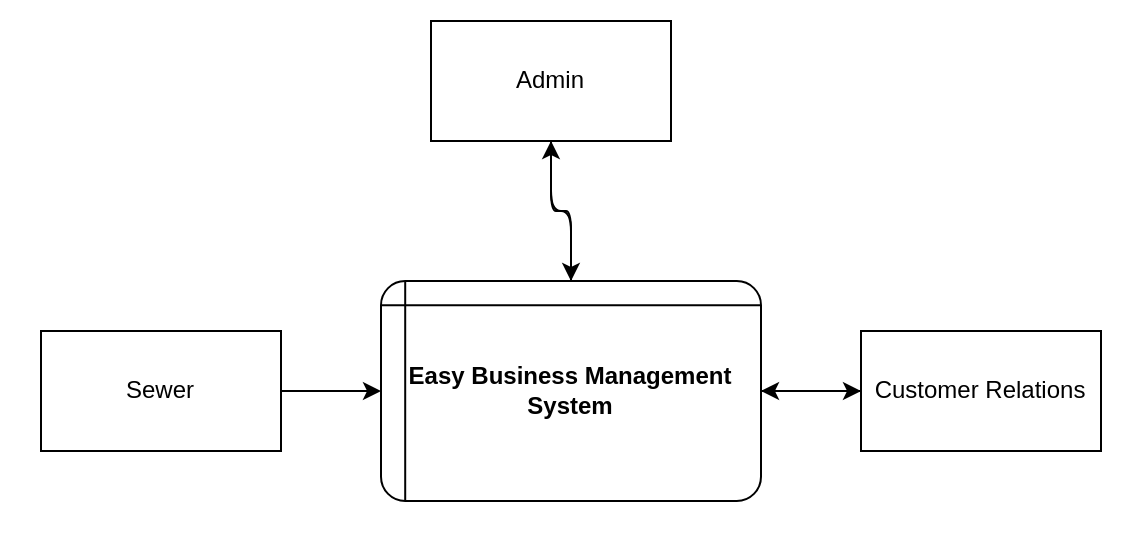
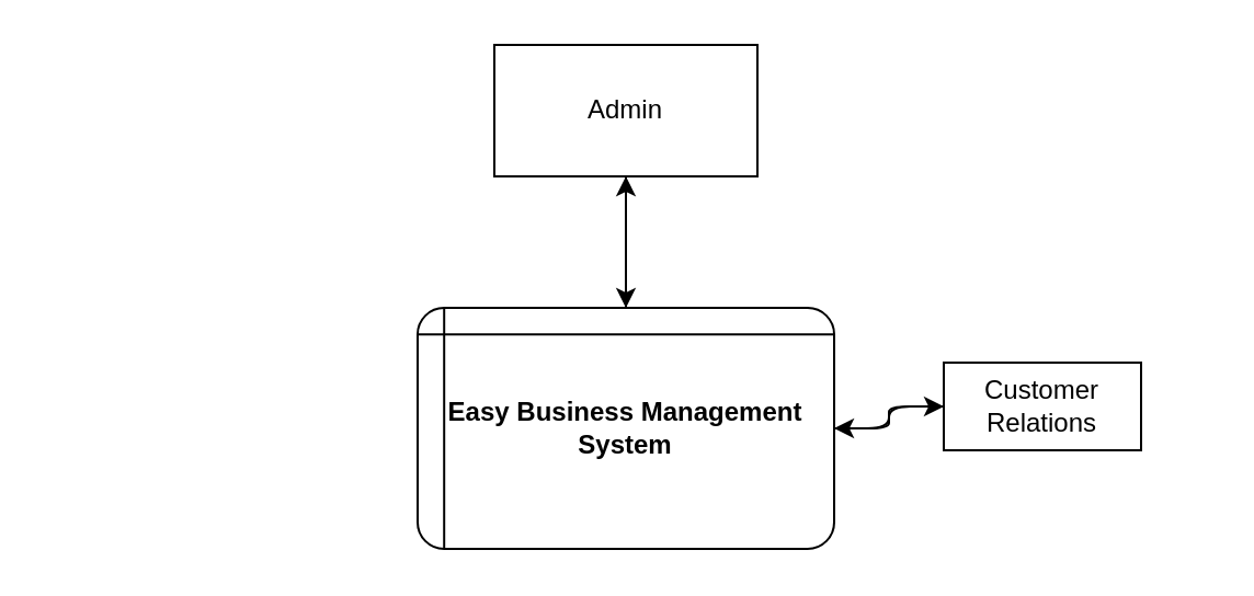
- <mxCell id="6" value="Admin" style="rounded=0;whiteSpace=wrap;html=1;strokeColor=default;fontFamily=Helvetica;fontSize=12;fontColor=default;fillColor=#FFFFFF;" parent="1" vertex="1"><mxGeometry x="215" y="10" width="120" height="60" as="geometry" /></mxCell>
+ <mxCell id="6" value="Admin" style="rounded=0;whiteSpace=wrap;html=1;strokeColor=default;fontFamily=Helvetica;fontSize=12;fontColor=default;fillColor=#FFFFFF;" parent="1" vertex="1"><mxGeometry x="225" y="20" width="120" height="60" as="geometry" /></mxCell>
- <mxCell id="8" value="Sewer" style="rounded=0;whiteSpace=wrap;html=1;strokeColor=default;fontFamily=Helvetica;fontSize=12;fontColor=default;fillColor=#FFFFFF;" parent="1" vertex="1"><mxGeometry x="20" y="165" width="120" height="60" as="geometry" /></mxCell>
- <mxCell id="7" style="edgeStyle=orthogonalEdgeStyle;rounded=1;orthogonalLoop=1;jettySize=auto;html=1;entryX=0;entryY=0.5;entryDx=0;entryDy=0;fontFamily=Helvetica;fontSize=12;fontColor=default;" parent="1" source="8" target="4" edge="1"><mxGeometry relative="1" as="geometry" /></mxCell>
- <mxCell id="10" value="Customer Relations" style="rounded=0;whiteSpace=wrap;html=1;strokeColor=default;fontFamily=Helvetica;fontSize=12;fontColor=default;fillColor=#FFFFFF;" parent="1" vertex="1"><mxGeometry x="430" y="165" width="120" height="60" as="geometry" /></mxCell>
+ <mxCell id="10" value="Customer Relations" style="rounded=0;whiteSpace=wrap;html=1;strokeColor=default;fontFamily=Helvetica;fontSize=12;fontColor=default;fillColor=#FFFFFF;" parent="1" vertex="1"><mxGeometry x="430" y="165" width="90" height="40" as="geometry" /></mxCell>
